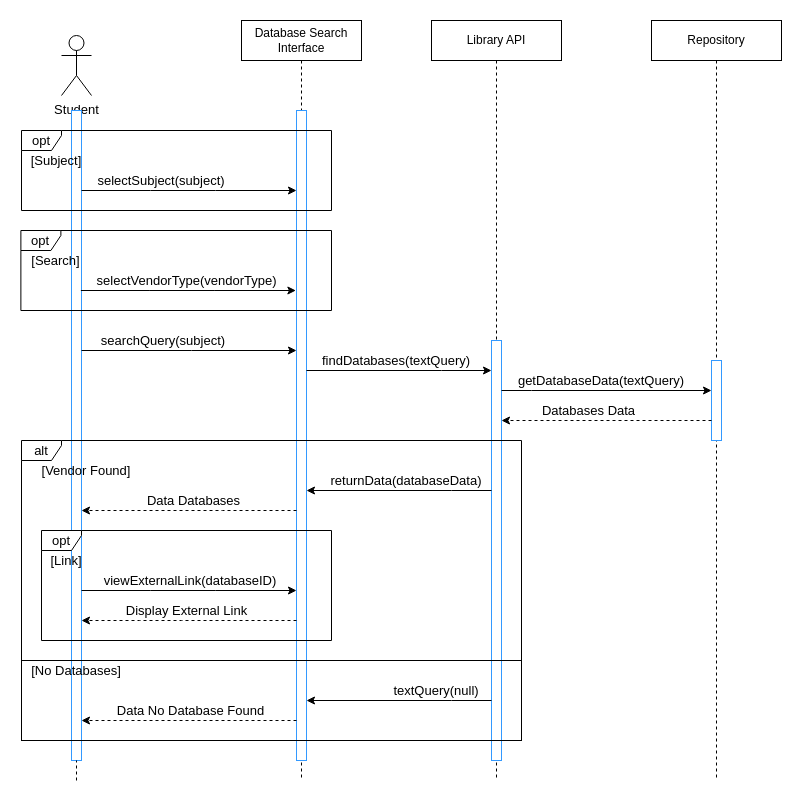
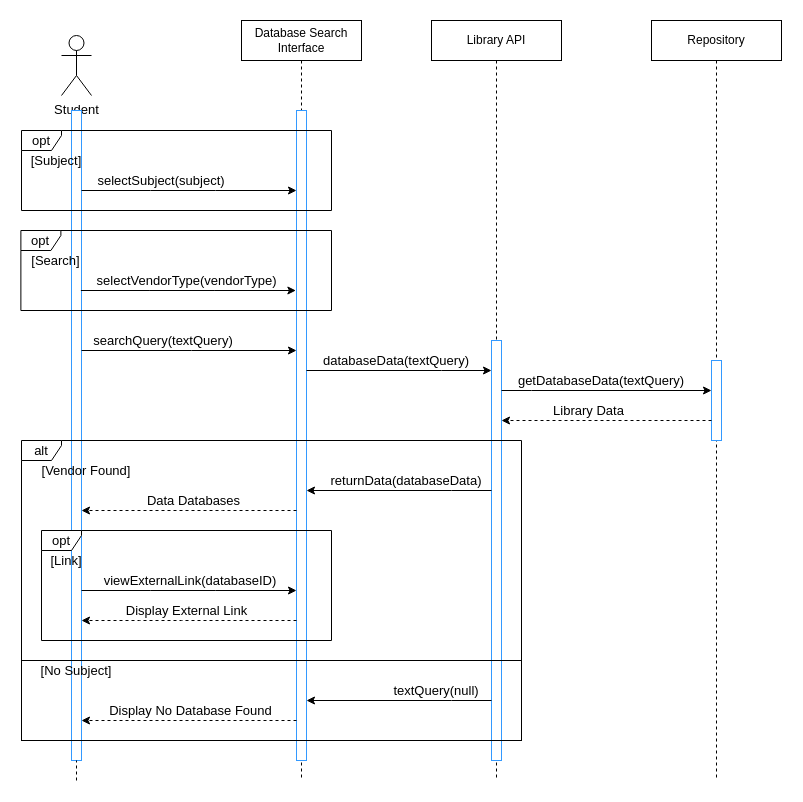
- <mxCell id="20" value="searchQuery(subject)" style="text;html=1;strokeColor=none;fillColor=none;align=center;verticalAlign=middle;whiteSpace=wrap;rounded=0;fontSize=13;" parent="1" vertex="1"><mxGeometry x="84.75" y="330" width="156.25" height="20" as="geometry" /></mxCell>
+ <mxCell id="20" value="searchQuery(textQuery)" style="text;html=1;strokeColor=none;fillColor=none;align=center;verticalAlign=middle;whiteSpace=wrap;rounded=0;fontSize=13;" parent="1" vertex="1"><mxGeometry x="84.75" y="330" width="156.25" height="20" as="geometry" /></mxCell>
- <mxCell id="22" value="findDatabases(textQuery)" style="text;html=1;strokeColor=none;fillColor=none;align=center;verticalAlign=middle;whiteSpace=wrap;rounded=0;fontSize=13;" parent="1" vertex="1"><mxGeometry x="326" y="350" width="140" height="20" as="geometry" /></mxCell>
+ <mxCell id="22" value="databaseData(textQuery)" style="text;html=1;strokeColor=none;fillColor=none;align=center;verticalAlign=middle;whiteSpace=wrap;rounded=0;fontSize=13;" parent="1" vertex="1"><mxGeometry x="326" y="350" width="140" height="20" as="geometry" /></mxCell>
- <mxCell id="31" value="Databases Data" style="text;html=1;strokeColor=none;fillColor=none;align=center;verticalAlign=middle;whiteSpace=wrap;rounded=0;fontSize=13;" parent="1" vertex="1"><mxGeometry x="536" y="400" width="105" height="20" as="geometry" /></mxCell>
+ <mxCell id="31" value="Library Data" style="text;html=1;strokeColor=none;fillColor=none;align=center;verticalAlign=middle;whiteSpace=wrap;rounded=0;fontSize=13;" parent="1" vertex="1"><mxGeometry x="536" y="400" width="105" height="20" as="geometry" /></mxCell>
- <mxCell id="37" value="[No Databases]" style="text;html=1;strokeColor=none;fillColor=none;align=center;verticalAlign=middle;whiteSpace=wrap;rounded=0;fontSize=13;" parent="1" vertex="1"><mxGeometry x="21" y="660" width="110" height="20" as="geometry" /></mxCell>
+ <mxCell id="37" value="[No Subject]" style="text;html=1;strokeColor=none;fillColor=none;align=center;verticalAlign=middle;whiteSpace=wrap;rounded=0;fontSize=13;" parent="1" vertex="1"><mxGeometry x="21" y="660" width="110" height="20" as="geometry" /></mxCell>
- <mxCell id="36" value="Data No Database Found" style="text;html=1;strokeColor=none;fillColor=none;align=center;verticalAlign=middle;whiteSpace=wrap;rounded=0;fontSize=13;" parent="1" vertex="1"><mxGeometry x="98.65" y="700" width="182.81" height="20" as="geometry" /></mxCell>
+ <mxCell id="36" value="Display No Database Found" style="text;html=1;strokeColor=none;fillColor=none;align=center;verticalAlign=middle;whiteSpace=wrap;rounded=0;fontSize=13;" parent="1" vertex="1"><mxGeometry x="98.65" y="700" width="182.81" height="20" as="geometry" /></mxCell>
